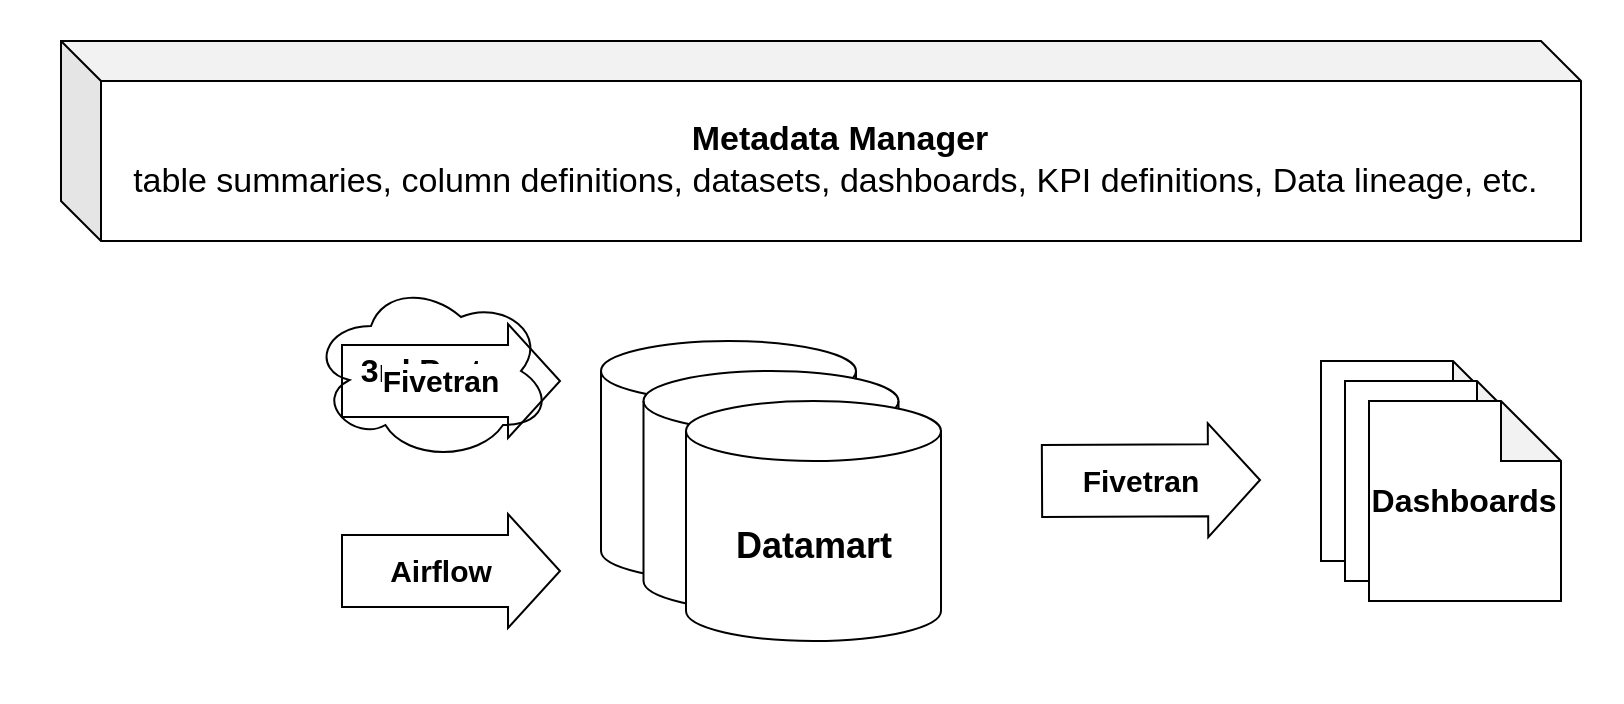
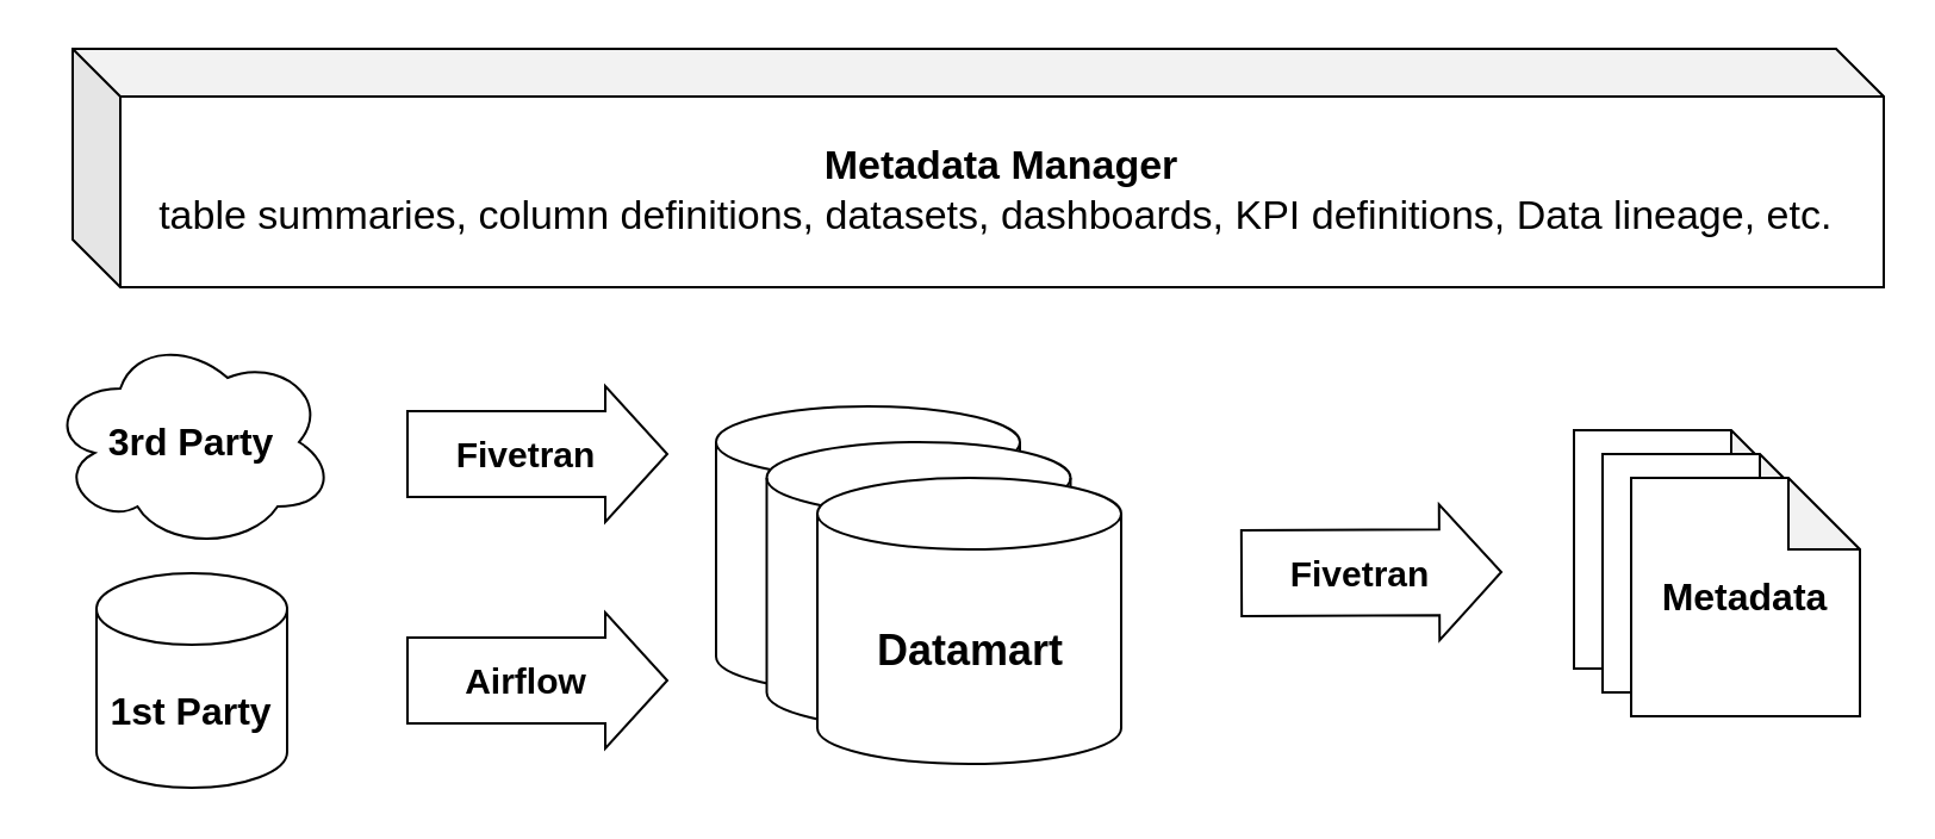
- <mxCell id="3" value="&lt;b&gt;&lt;font style=&quot;font-size: 16px;&quot;&gt;3rd Party&lt;/font&gt;&lt;/b&gt;" style="ellipse;shape=cloud;whiteSpace=wrap;html=1;" vertex="1" parent="1"><mxGeometry x="155" y="140" width="120" height="90" as="geometry" /></mxCell>
+ <mxCell id="3" value="&lt;b&gt;&lt;font style=&quot;font-size: 16px;&quot;&gt;3rd Party&lt;/font&gt;&lt;/b&gt;" style="ellipse;shape=cloud;whiteSpace=wrap;html=1;" vertex="1" parent="1"><mxGeometry x="20" y="140" width="120" height="90" as="geometry" /></mxCell>
- <mxCell id="14" value="&lt;b&gt;&lt;font style=&quot;font-size: 16px;&quot;&gt;Dashboards&lt;/font&gt;&lt;/b&gt;" style="shape=note;whiteSpace=wrap;html=1;backgroundOutline=1;darkOpacity=0.05;" vertex="1" parent="11"><mxGeometry x="24" y="20" width="96" height="100" as="geometry" /></mxCell>
+ <mxCell id="14" value="&lt;b&gt;&lt;font style=&quot;font-size: 16px;&quot;&gt;Metadata&lt;/font&gt;&lt;/b&gt;" style="shape=note;whiteSpace=wrap;html=1;backgroundOutline=1;darkOpacity=0.05;" vertex="1" parent="11"><mxGeometry x="24" y="20" width="96" height="100" as="geometry" /></mxCell>
+ <mxCell id="2" value="&lt;font style=&quot;font-size: 16px;&quot;&gt;&lt;b&gt;1st Party&lt;/b&gt;&lt;/font&gt;" style="shape=cylinder3;whiteSpace=wrap;html=1;boundedLbl=1;backgroundOutline=1;size=15;" vertex="1" parent="1"><mxGeometry x="40" y="240" width="80" height="90" as="geometry" /></mxCell>
